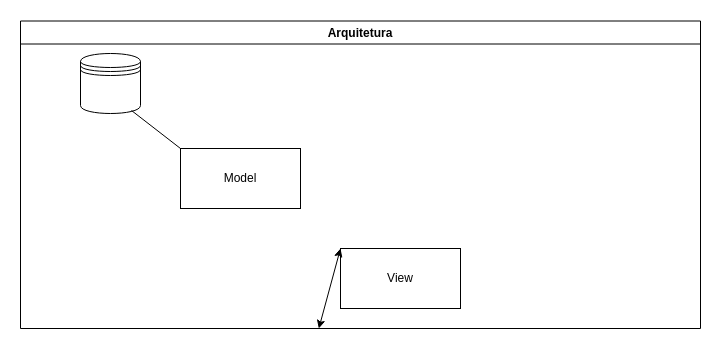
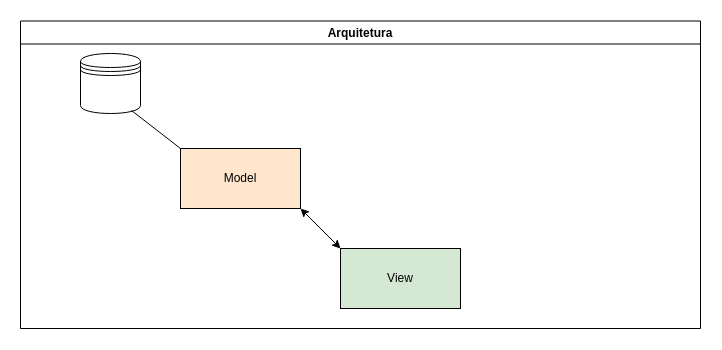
- <mxCell id="4" value="Model" style="rounded=0;whiteSpace=wrap;html=1;" vertex="1" parent="1"><mxGeometry x="180" y="148" width="120" height="60" as="geometry" /></mxCell>
+ <mxCell id="4" value="Model" style="rounded=0;whiteSpace=wrap;html=1;fillColor=#ffe6cc;" vertex="1" parent="1"><mxGeometry x="180" y="148" width="120" height="60" as="geometry" /></mxCell>
- <mxCell id="3" value="View" style="rounded=0;whiteSpace=wrap;html=1;" vertex="1" parent="1"><mxGeometry x="340" y="248" width="120" height="60" as="geometry" /></mxCell>
+ <mxCell id="3" value="View" style="rounded=0;whiteSpace=wrap;html=1;fillColor=#d5e8d4;" vertex="1" parent="1"><mxGeometry x="340" y="248" width="120" height="60" as="geometry" /></mxCell>
- <mxCell id="5" value="" style="endArrow=classic;startArrow=classic;html=1;exitX=0;exitY=0;exitDx=0;exitDy=0;" edge="1" parent="1" source="3" target="7"><mxGeometry width="50" height="50" relative="1" as="geometry"><mxPoint x="300" y="268" as="sourcePoint" /><mxPoint x="350" y="218" as="targetPoint" /></mxGeometry></mxCell>
+ <mxCell id="5" value="" style="endArrow=classic;startArrow=classic;html=1;entryX=1;entryY=1;entryDx=0;entryDy=0;exitX=0;exitY=0;exitDx=0;exitDy=0;" edge="1" parent="1" source="3" target="4"><mxGeometry width="50" height="50" relative="1" as="geometry"><mxPoint x="300" y="268" as="sourcePoint" /><mxPoint x="350" y="218" as="targetPoint" /></mxGeometry></mxCell>
